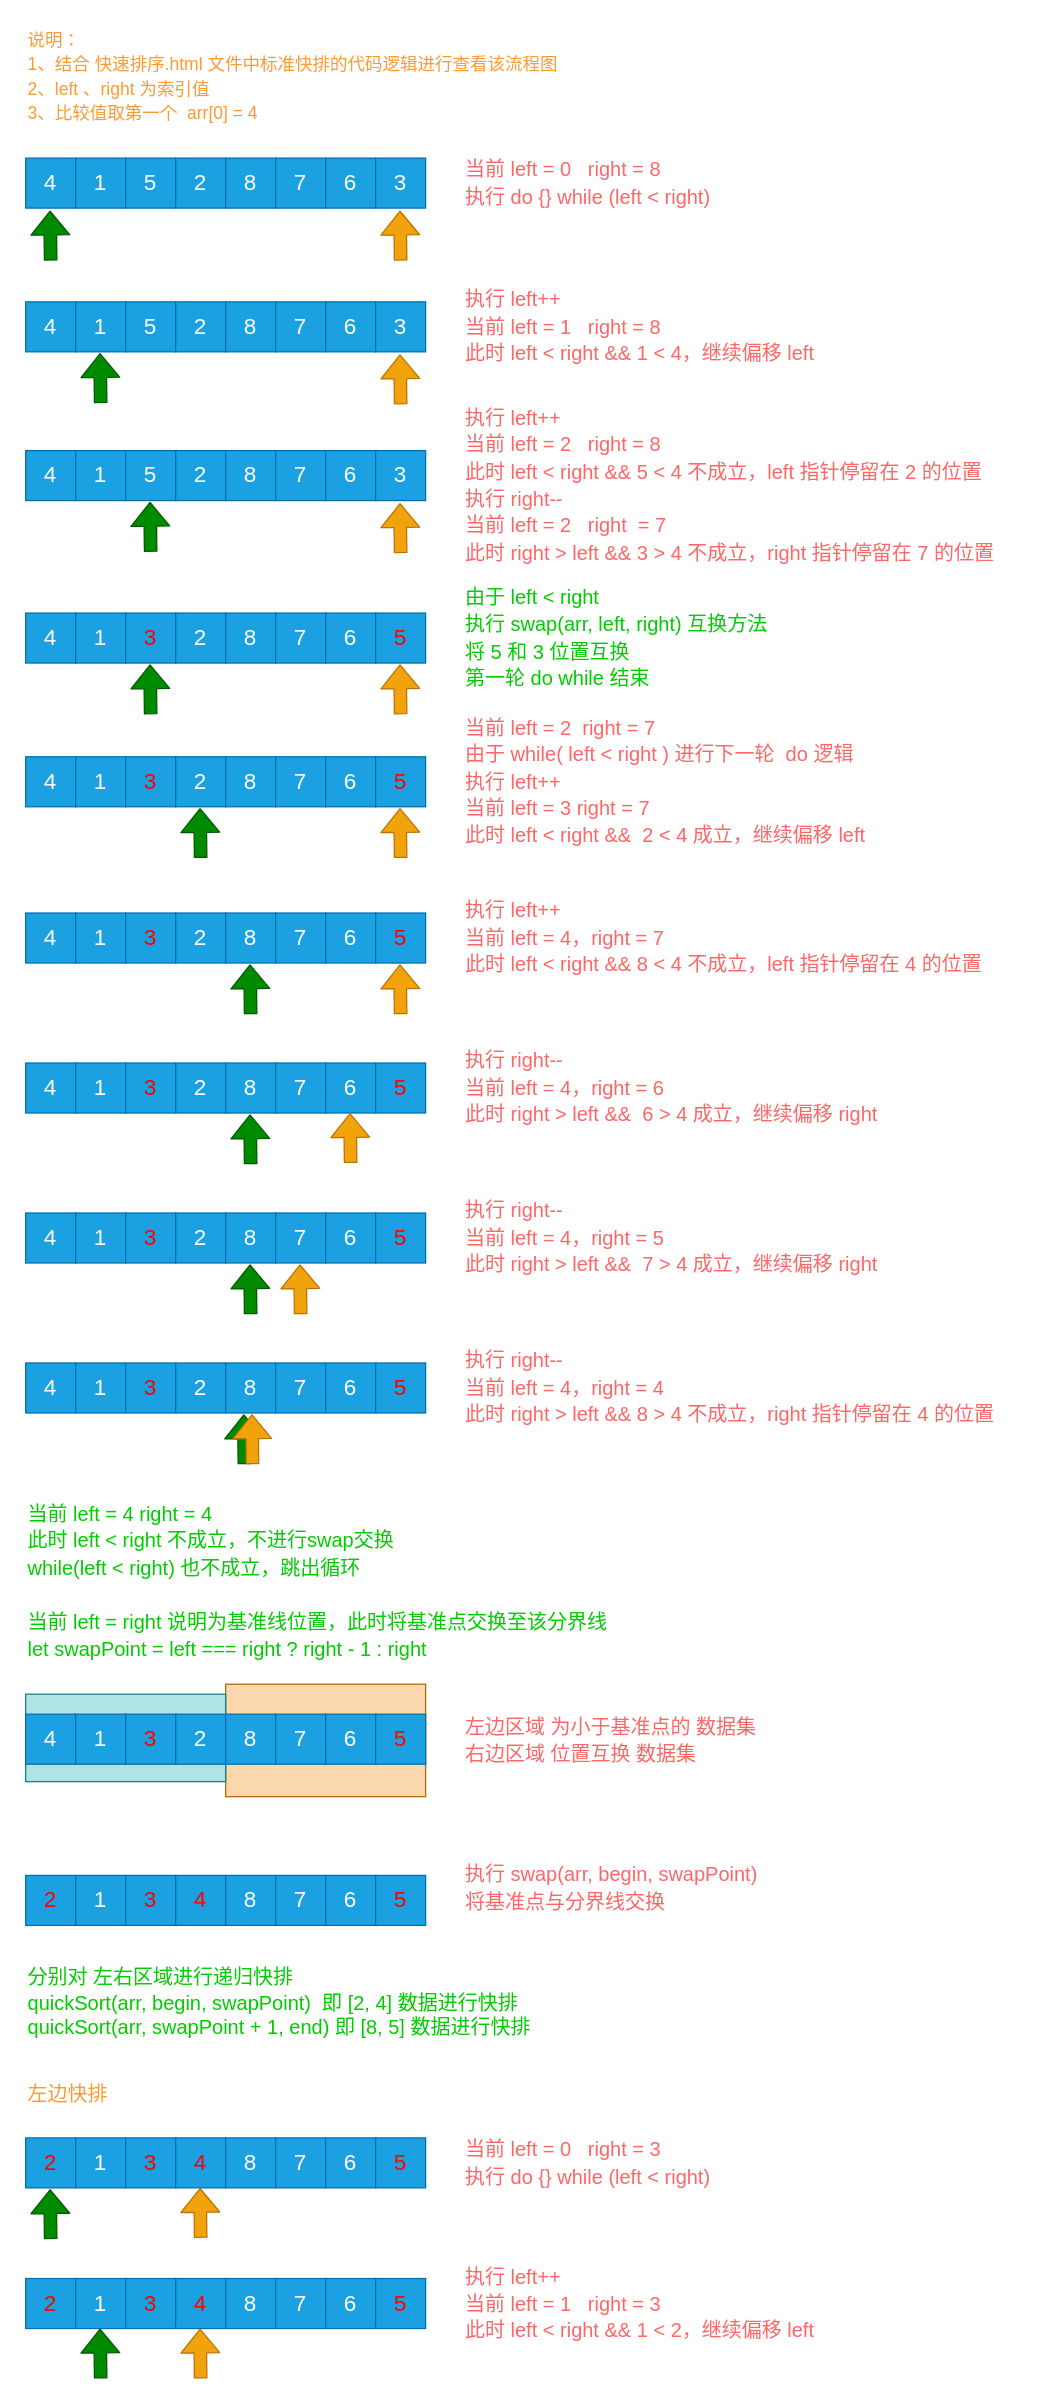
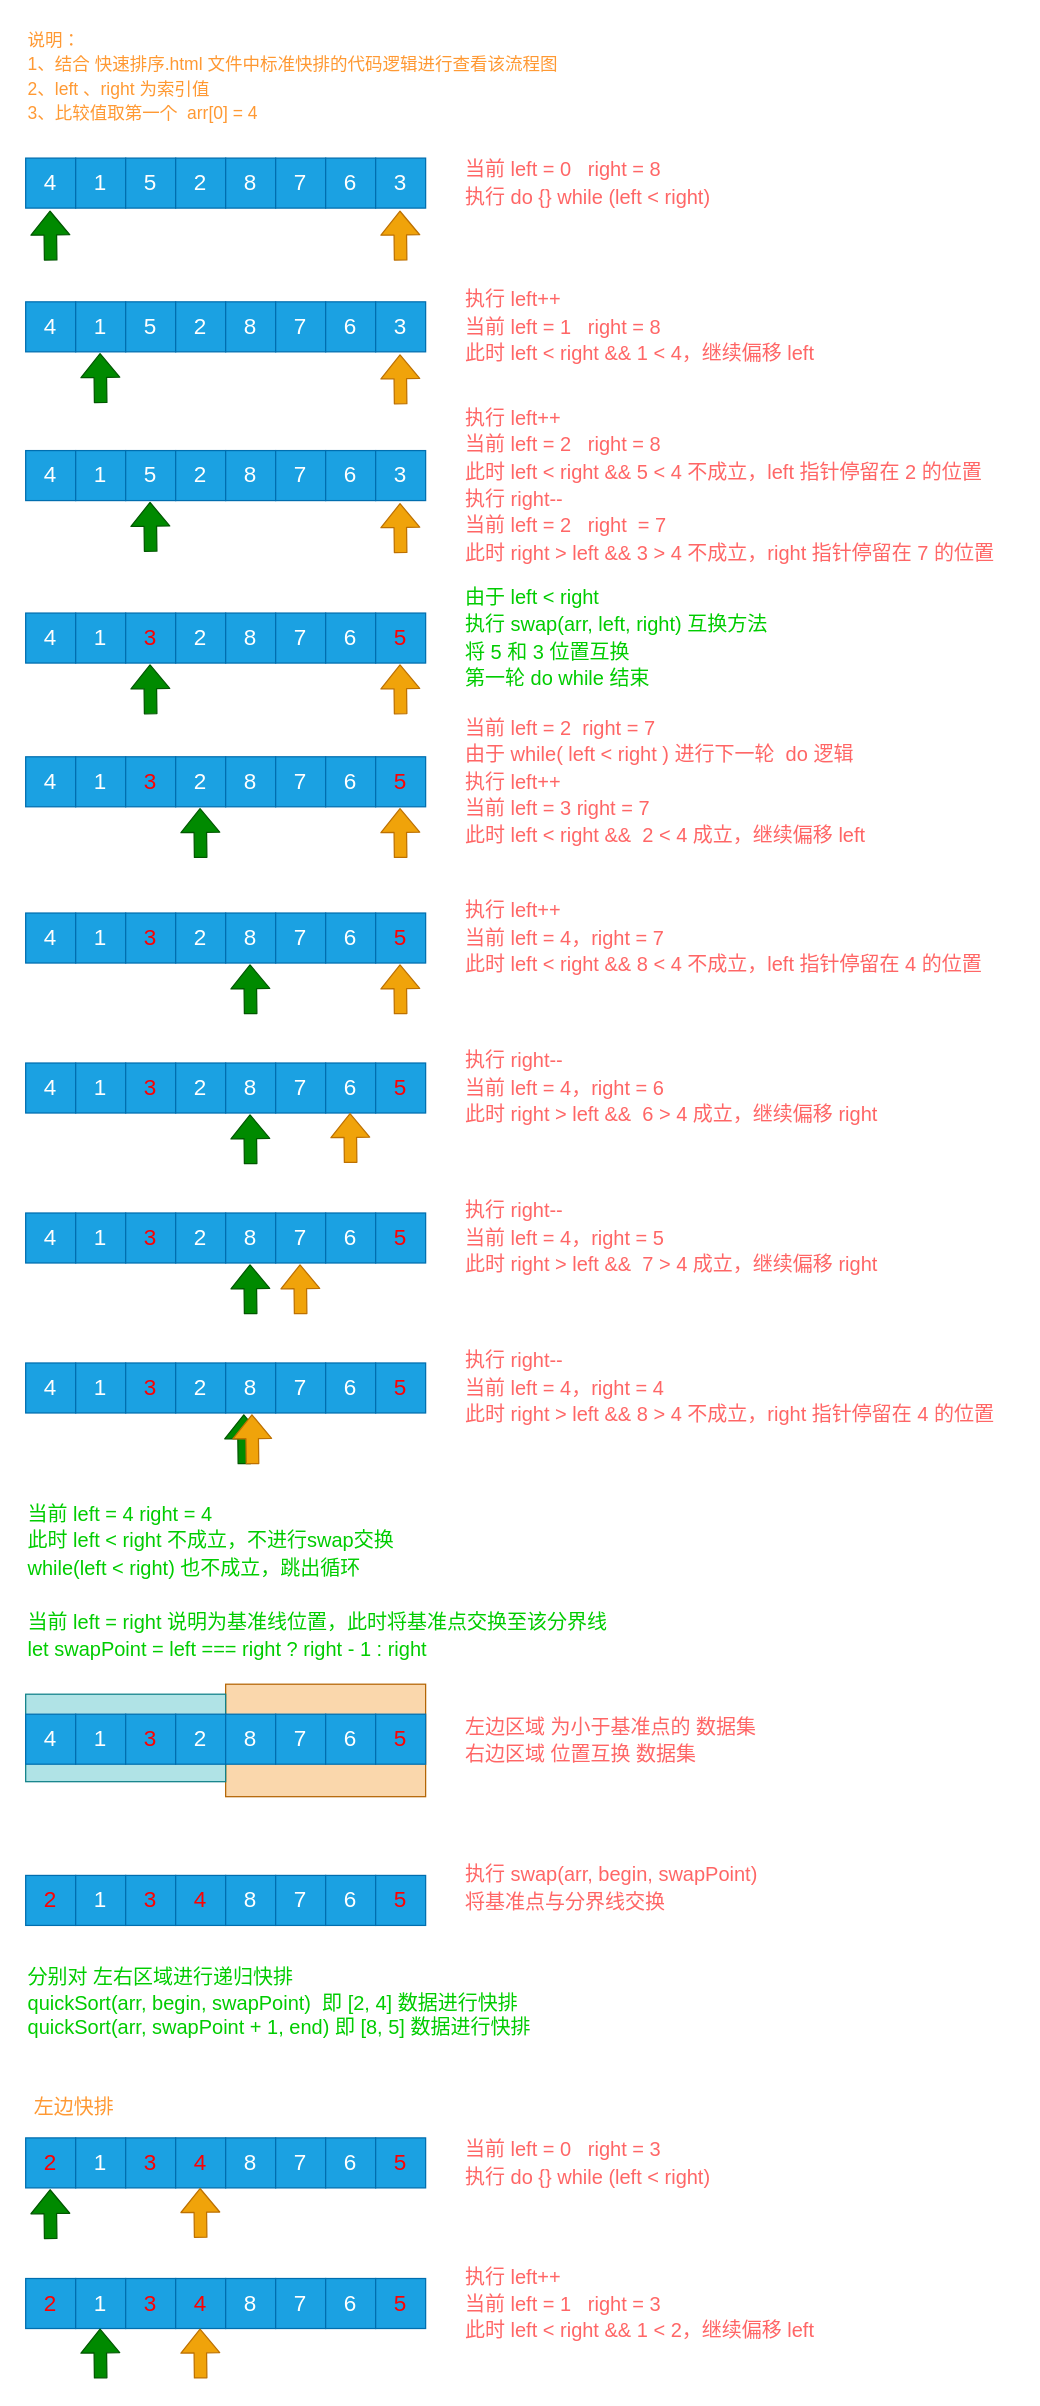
- <mxCell id="132" value="&lt;font style=&quot;font-size: 16px;&quot; color=&quot;#ff9933&quot;&gt;左边快排&lt;/font&gt;" style="text;html=1;strokeColor=none;fillColor=none;align=left;verticalAlign=middle;whiteSpace=wrap;rounded=0;fontSize=16;fontColor=#FF6666;" vertex="1" parent="1"><mxGeometry x="20" y="1660" width="80" height="30" as="geometry" /></mxCell>
+ <mxCell id="132" value="&lt;font style=&quot;font-size: 16px;&quot; color=&quot;#ff9933&quot;&gt;左边快排&lt;/font&gt;" style="text;html=1;strokeColor=none;fillColor=none;align=left;verticalAlign=middle;whiteSpace=wrap;rounded=0;fontSize=16;fontColor=#FF6666;" vertex="1" parent="1"><mxGeometry x="25" y="1670" width="80" height="30" as="geometry" /></mxCell>
